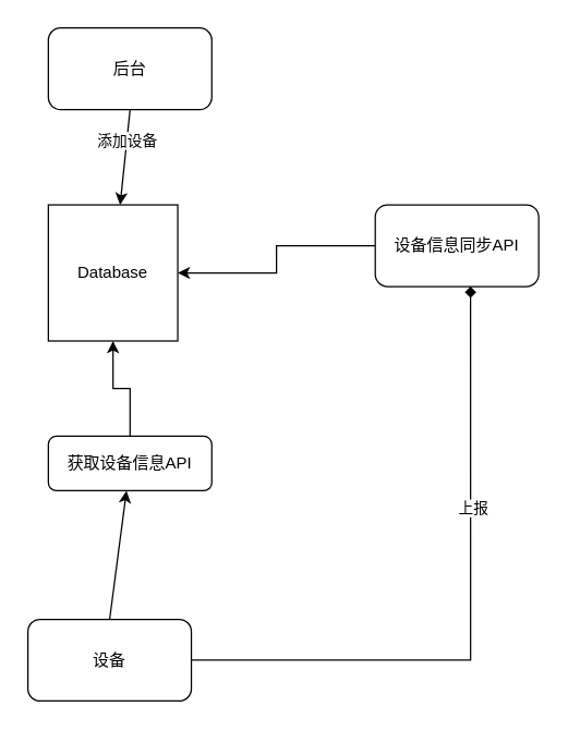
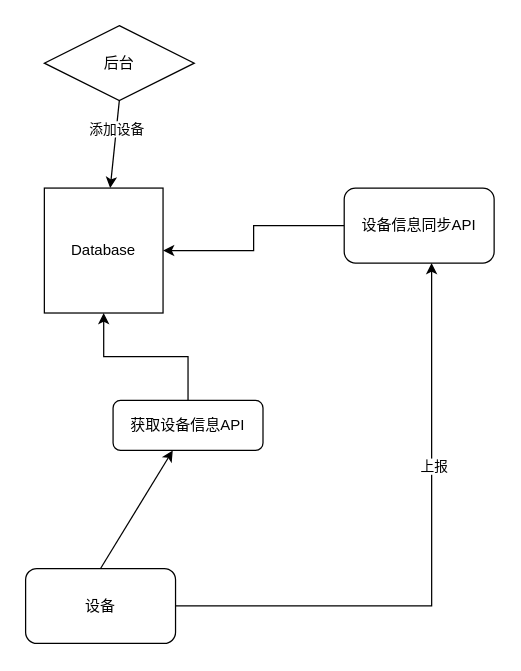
- <mxCell id="2" value="后台" style="rounded=1;whiteSpace=wrap;html=1;" parent="1" vertex="1"><mxGeometry x="35" y="20" width="120" height="60" as="geometry" /></mxCell>
+ <mxCell id="2" value="后台" style="rhombus;whiteSpace=wrap;html=1;" parent="1" vertex="1"><mxGeometry x="35" y="20" width="120" height="60" as="geometry" /></mxCell>
- <mxCell id="6" style="edgeStyle=orthogonalEdgeStyle;rounded=0;orthogonalLoop=1;jettySize=auto;html=1;exitX=1;exitY=0.5;exitDx=0;exitDy=0;entryX=0.583;entryY=1;entryDx=0;entryDy=0;entryPerimeter=0;endArrow=diamond;" parent="1" source="8" target="13" edge="1"><mxGeometry relative="1" as="geometry" /></mxCell>
+ <mxCell id="6" style="edgeStyle=orthogonalEdgeStyle;rounded=0;orthogonalLoop=1;jettySize=auto;html=1;exitX=1;exitY=0.5;exitDx=0;exitDy=0;entryX=0.583;entryY=1;entryDx=0;entryDy=0;entryPerimeter=0;" parent="1" source="8" target="13" edge="1"><mxGeometry relative="1" as="geometry" /></mxCell>
- <mxCell id="10" value="获取设备信息API" style="rounded=1;whiteSpace=wrap;html=1;" parent="1" vertex="1"><mxGeometry x="35" y="320" width="120" height="40" as="geometry" /></mxCell>
+ <mxCell id="10" value="获取设备信息API" style="rounded=1;whiteSpace=wrap;html=1;" parent="1" vertex="1"><mxGeometry x="90" y="320" width="120" height="40" as="geometry" /></mxCell>
